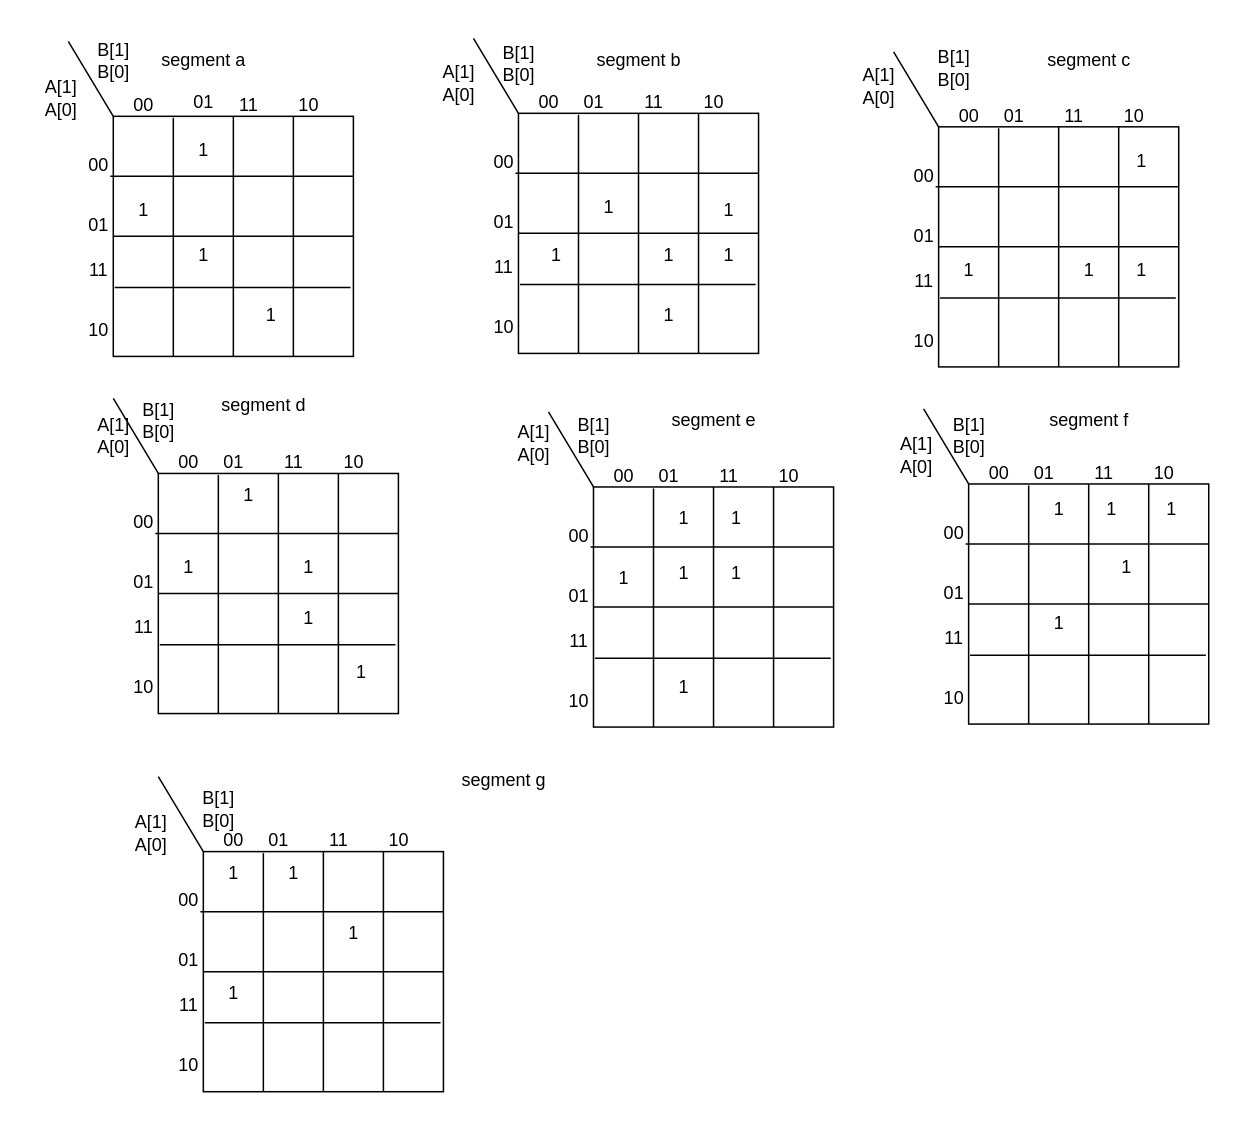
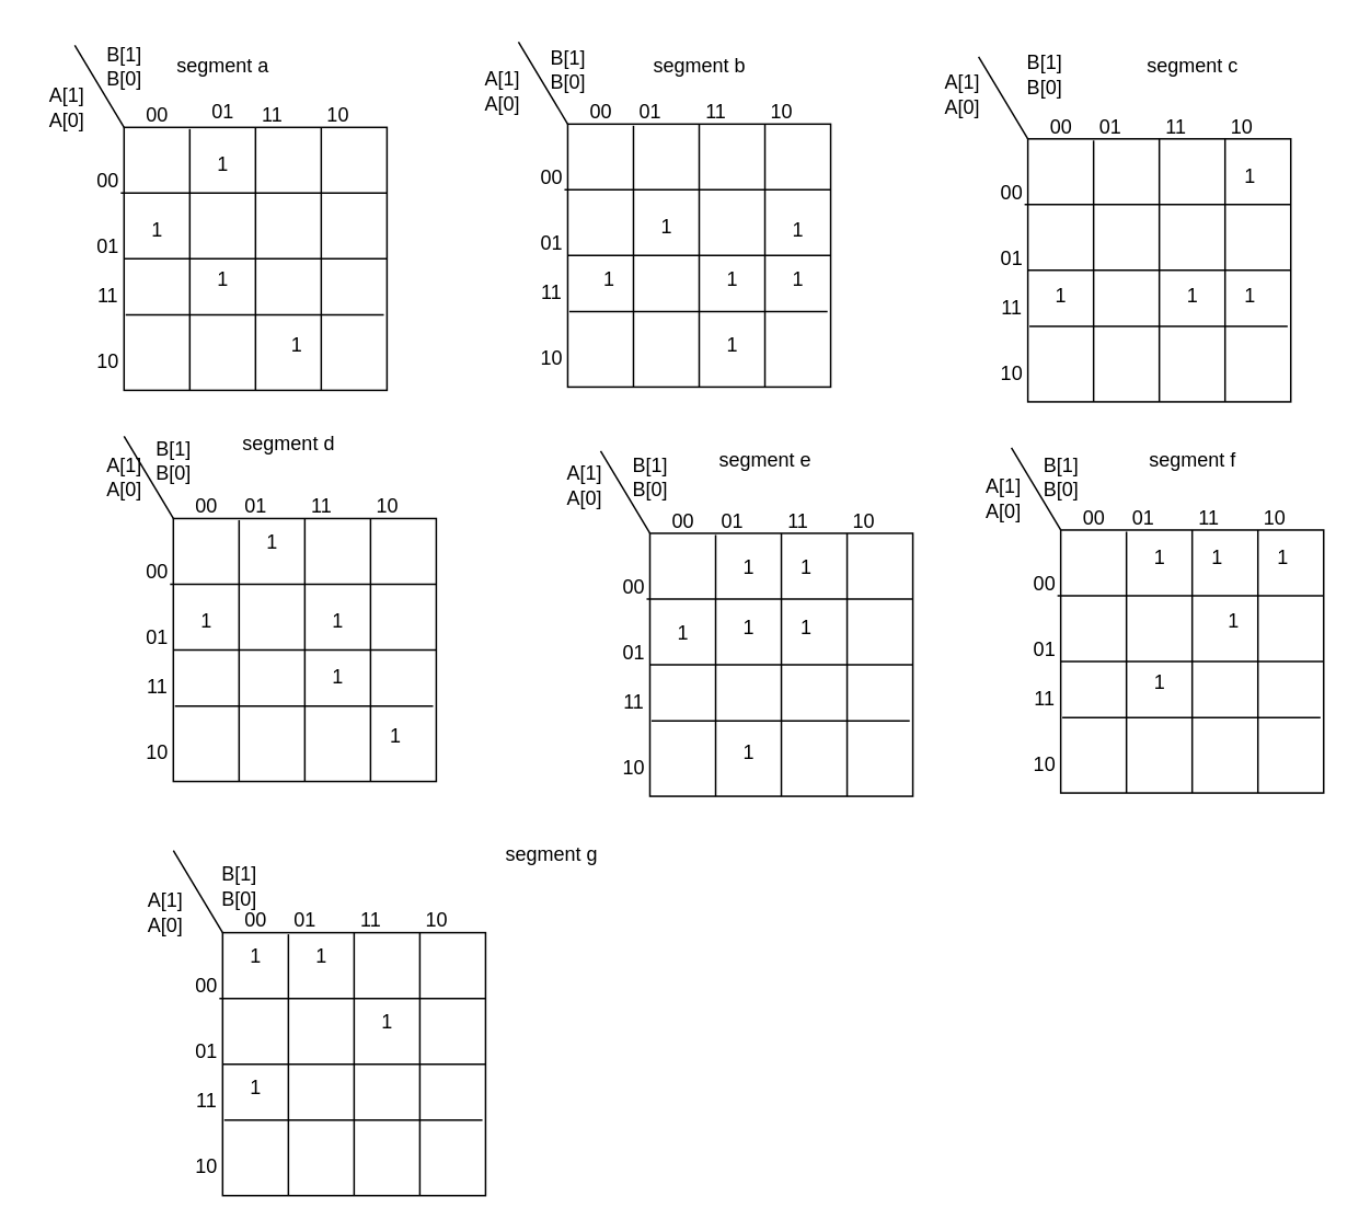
- <mxCell id="153" value="segment e" style="text;html=1;align=center;verticalAlign=middle;resizable=0;points=[];autosize=1;strokeColor=none;fillColor=none;" vertex="1" parent="1"><mxGeometry x="435" y="265" width="80" height="30" as="geometry" /></mxCell>
+ <mxCell id="153" value="segment e" style="text;html=1;align=center;verticalAlign=middle;resizable=0;points=[];autosize=1;strokeColor=none;fillColor=none;" vertex="1" parent="1"><mxGeometry x="425" y="265" width="80" height="30" as="geometry" /></mxCell>
